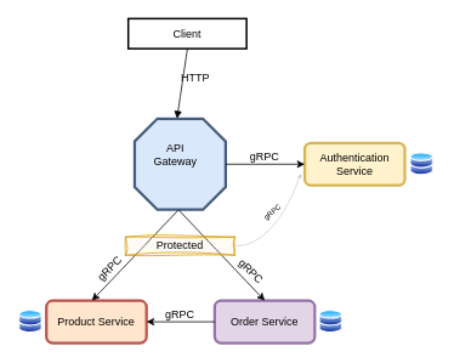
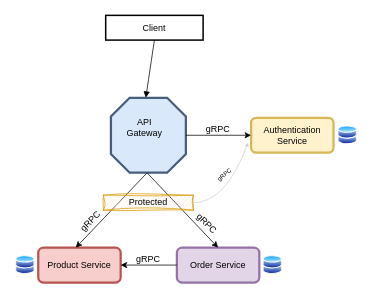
- <mxCell id="5" value="HTTP" style="text;strokeColor=none;align=center;fillColor=none;html=1;verticalAlign=middle;whiteSpace=wrap;rounded=0;" vertex="1" parent="1"><mxGeometry x="184" y="70" width="60" height="30" as="geometry" /></mxCell>
- <mxCell id="9" value="Product Service" style="whiteSpace=wrap;strokeWidth=3;fillColor=#ffe6cc;strokeColor=#b85450;rounded=1;glass=0;" vertex="1" parent="1"><mxGeometry x="50" y="330" width="110" height="46.5" as="geometry" /></mxCell>
+ <mxCell id="9" value="Product Service" style="whiteSpace=wrap;strokeWidth=3;fillColor=#f8cecc;strokeColor=#b85450;rounded=1;glass=0;" vertex="1" parent="1"><mxGeometry x="50" y="330" width="110" height="46.5" as="geometry" /></mxCell>
